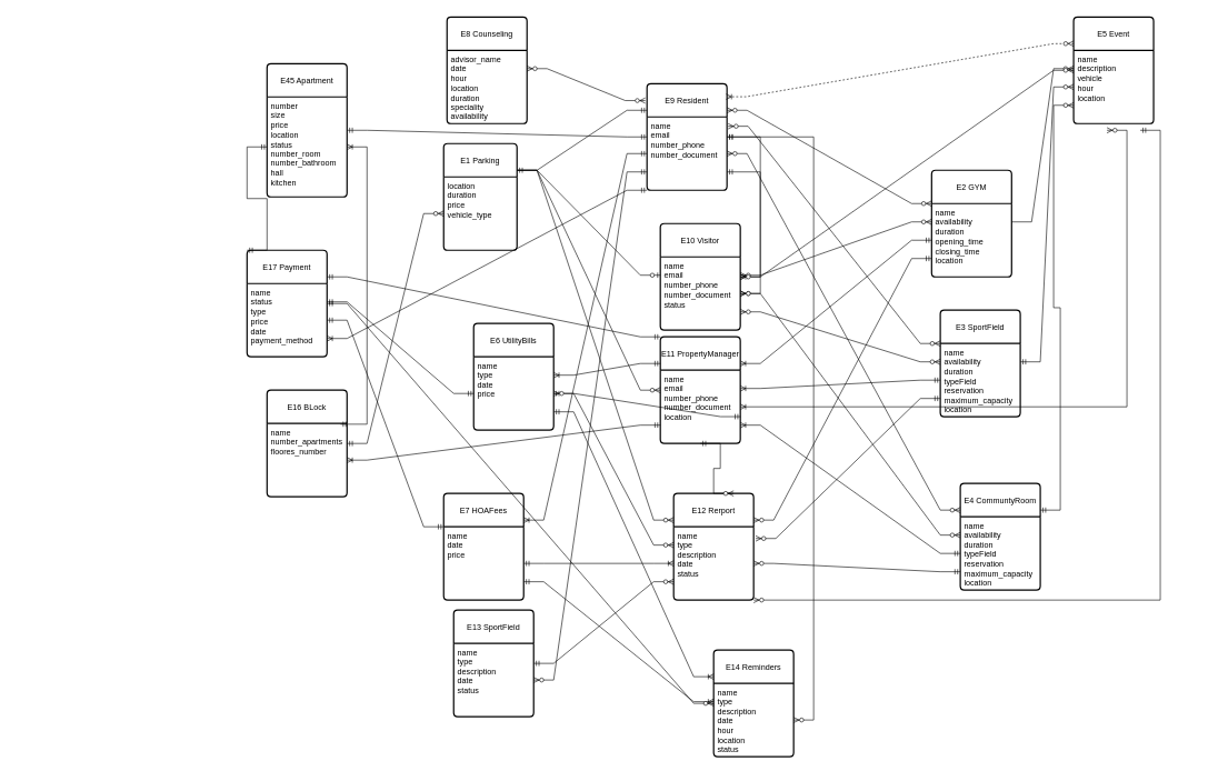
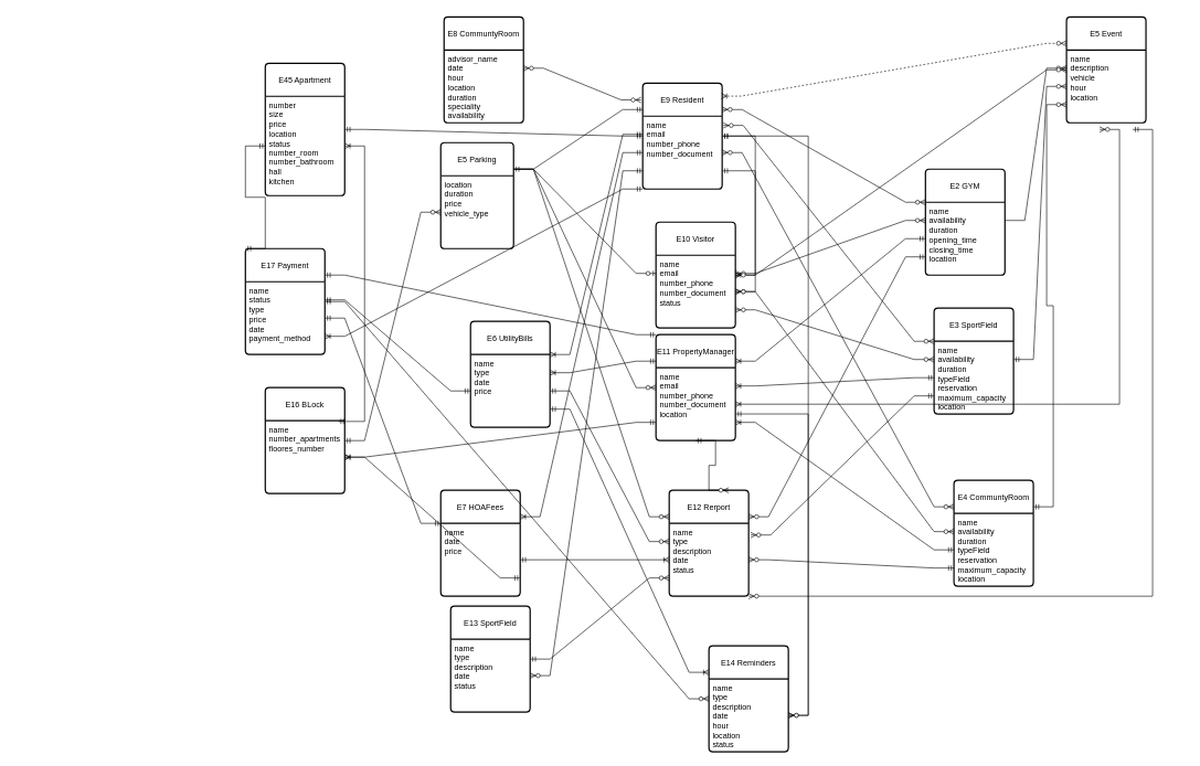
- <mxCell id="16" value="&lt;span style=&quot;font-size: 12px;&quot;&gt;E8 Counseling&lt;/span&gt;" style="swimlane;childLayout=stackLayout;horizontal=1;startSize=50;horizontalStack=0;rounded=1;fontSize=14;fontStyle=0;strokeWidth=2;resizeParent=0;resizeLast=1;shadow=0;dashed=0;align=center;arcSize=4;whiteSpace=wrap;html=1;" vertex="1" parent="1"><mxGeometry x="670" y="25" width="120" height="160" as="geometry" /></mxCell>
+ <mxCell id="16" value="&lt;span style=&quot;font-size: 12px;&quot;&gt;E8 CommuntyRoom&lt;/span&gt;" style="swimlane;childLayout=stackLayout;horizontal=1;startSize=50;horizontalStack=0;rounded=1;fontSize=14;fontStyle=0;strokeWidth=2;resizeParent=0;resizeLast=1;shadow=0;dashed=0;align=center;arcSize=4;whiteSpace=wrap;html=1;" vertex="1" parent="1"><mxGeometry x="670" y="25" width="120" height="160" as="geometry" /></mxCell>
- <mxCell id="2" value="&lt;span style=&quot;font-size: 12px;&quot;&gt;E1 Parking&lt;/span&gt;" style="swimlane;childLayout=stackLayout;horizontal=1;startSize=50;horizontalStack=0;rounded=1;fontSize=14;fontStyle=0;strokeWidth=2;resizeParent=0;resizeLast=1;shadow=0;dashed=0;align=center;arcSize=4;whiteSpace=wrap;html=1;" vertex="1" parent="1"><mxGeometry x="665" y="215" width="110" height="160" as="geometry" /></mxCell>
+ <mxCell id="2" value="&lt;span style=&quot;font-size: 12px;&quot;&gt;E5 Parking&lt;/span&gt;" style="swimlane;childLayout=stackLayout;horizontal=1;startSize=50;horizontalStack=0;rounded=1;fontSize=14;fontStyle=0;strokeWidth=2;resizeParent=0;resizeLast=1;shadow=0;dashed=0;align=center;arcSize=4;whiteSpace=wrap;html=1;" vertex="1" parent="1"><mxGeometry x="665" y="215" width="110" height="160" as="geometry" /></mxCell>
+ <mxCell id="59" value="" style="edgeStyle=entityRelationEdgeStyle;fontSize=12;html=1;endArrow=ERoneToMany;startArrow=ERmandOne;rounded=0;entryX=1;entryY=0;entryDx=0;entryDy=0;exitX=0;exitY=0.25;exitDx=0;exitDy=0;" edge="1" parent="1" source="19" target="13"><mxGeometry width="100" height="100" relative="1" as="geometry"><mxPoint x="710" y="795" as="sourcePoint" /><mxPoint x="810" y="695" as="targetPoint" /><Array as="points"><mxPoint x="20" y="1055" /></Array></mxGeometry></mxCell>
- <mxCell id="76" value="" style="edgeStyle=entityRelationEdgeStyle;fontSize=12;html=1;endArrow=ERzeroToMany;startArrow=ERmandOne;rounded=0;exitX=1.002;exitY=0.634;exitDx=0;exitDy=0;exitPerimeter=0;" edge="1" parent="1" source="23" target="13"><mxGeometry width="100" height="100" relative="1" as="geometry"><mxPoint x="1070" y="665" as="sourcePoint" /><mxPoint x="1170" y="565" as="targetPoint" /></mxGeometry></mxCell>
+ <mxCell id="76" value="" style="edgeStyle=entityRelationEdgeStyle;fontSize=12;html=1;endArrow=ERzeroToMany;startArrow=ERmandOne;rounded=0;exitX=1.002;exitY=0.634;exitDx=0;exitDy=0;exitPerimeter=0;" edge="1" parent="1" source="23" target="29"><mxGeometry width="100" height="100" relative="1" as="geometry"><mxPoint x="1070" y="665" as="sourcePoint" /><mxPoint x="1170" y="565" as="targetPoint" /></mxGeometry></mxCell>
- <mxCell id="66" value="" style="edgeStyle=entityRelationEdgeStyle;fontSize=12;html=1;endArrow=ERoneToMany;startArrow=ERmandOne;rounded=0;exitX=1;exitY=0.75;exitDx=0;exitDy=0;entryX=0;entryY=0.25;entryDx=0;entryDy=0;" edge="1" parent="1" source="15" target="29"><mxGeometry width="100" height="100" relative="1" as="geometry"><mxPoint x="780" y="910" as="sourcePoint" /><mxPoint x="970" y="935" as="targetPoint" /></mxGeometry></mxCell>
+ <mxCell id="66" value="" style="edgeStyle=entityRelationEdgeStyle;fontSize=12;html=1;endArrow=ERoneToMany;startArrow=ERmandOne;rounded=0;exitX=1;exitY=0.75;exitDx=0;exitDy=0;" edge="1" parent="1" source="15" target="33"><mxGeometry width="100" height="100" relative="1" as="geometry"><mxPoint x="780" y="910" as="sourcePoint" /><mxPoint x="970" y="935" as="targetPoint" /></mxGeometry></mxCell>
